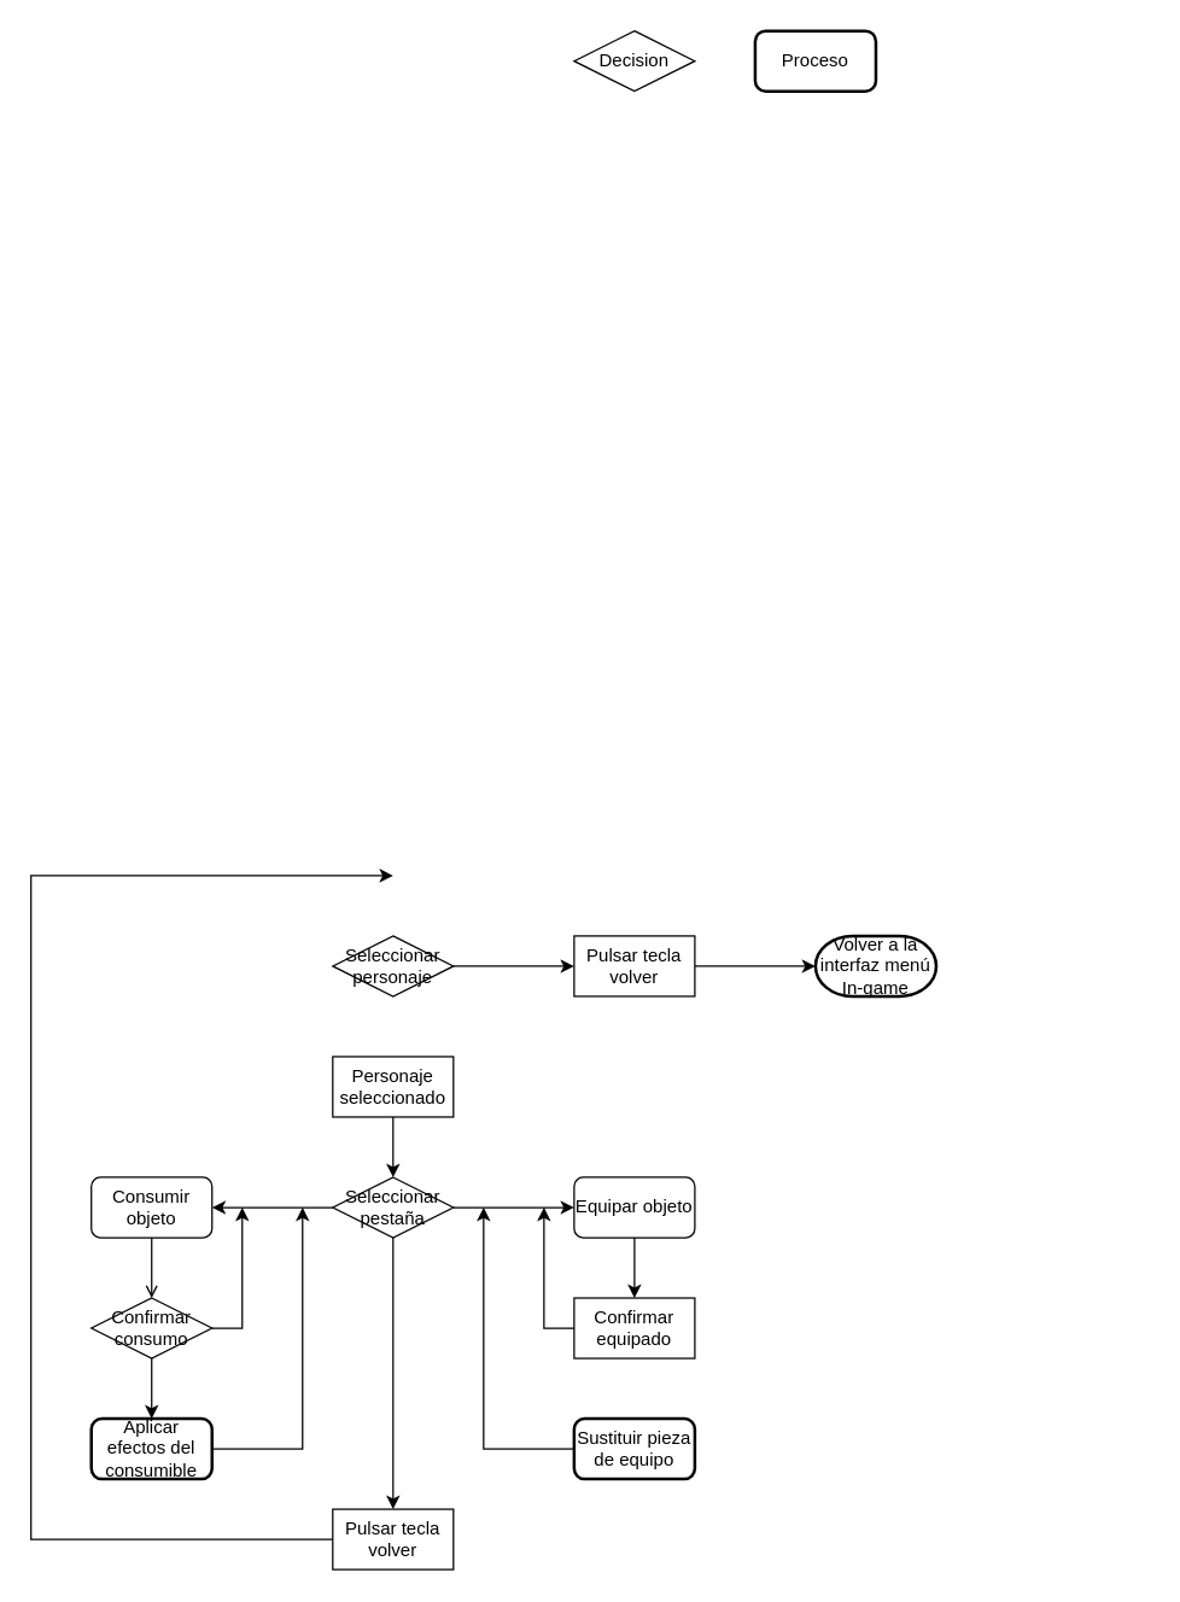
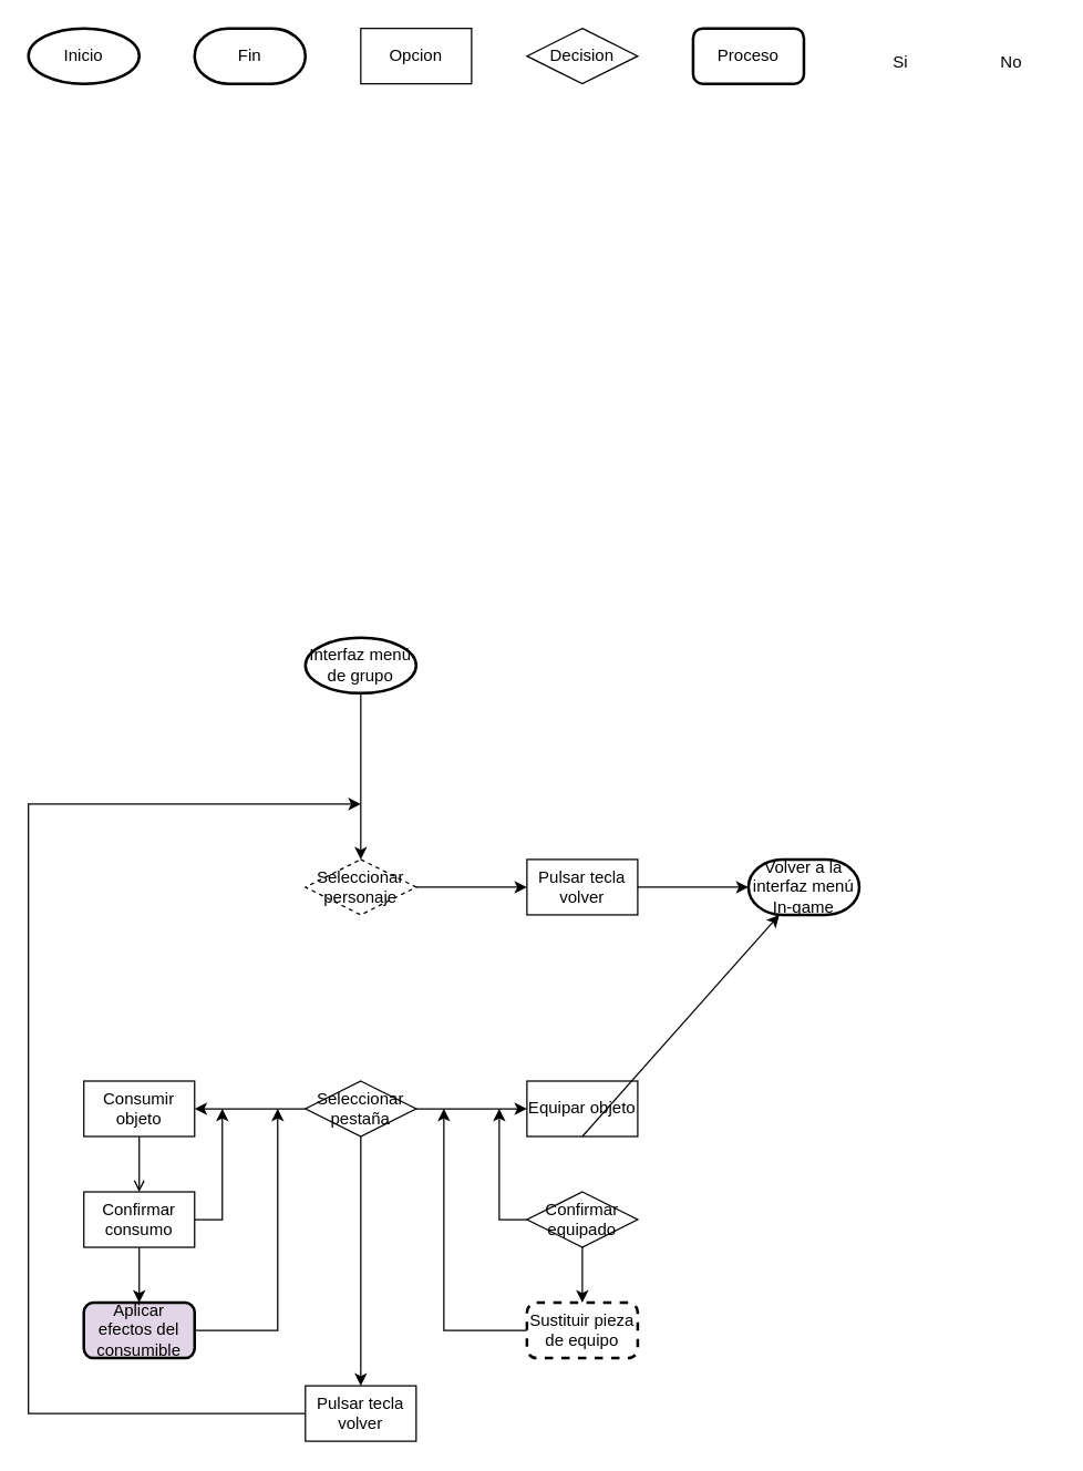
+ <mxCell id="2" value="Inicio" style="strokeWidth=2;html=1;shape=mxgraph.flowchart.start_1;whiteSpace=wrap;" parent="1" vertex="1"><mxGeometry x="20" y="20" width="80" height="40" as="geometry" /></mxCell>
+ <mxCell id="3" value="Fin" style="strokeWidth=2;html=1;shape=mxgraph.flowchart.terminator;whiteSpace=wrap;" parent="1" vertex="1"><mxGeometry x="140" y="20" width="80" height="40" as="geometry" /></mxCell>
+ <mxCell id="9" value="Opcion" style="rounded=0;whiteSpace=wrap;html=1;" parent="1" vertex="1"><mxGeometry x="260" y="20" width="80" height="40" as="geometry" /></mxCell>
+ <mxCell id="5" value="Si" style="text;html=1;align=center;verticalAlign=middle;whiteSpace=wrap;rounded=0;" parent="1" vertex="1"><mxGeometry x="620" y="30" width="60" height="30" as="geometry" /></mxCell>
+ <mxCell id="6" value="No" style="text;html=1;align=center;verticalAlign=middle;whiteSpace=wrap;rounded=0;" parent="1" vertex="1"><mxGeometry x="700" y="30" width="60" height="30" as="geometry" /></mxCell>
+ <mxCell id="8" value="Interfaz menú de grupo" style="strokeWidth=2;html=1;shape=mxgraph.flowchart.start_1;whiteSpace=wrap;" parent="1" vertex="1"><mxGeometry x="220" y="460" width="80" height="40" as="geometry" /></mxCell>
+ <mxCell id="35" value="" style="endArrow=classic;html=1;rounded=0;exitX=0.5;exitY=1;exitDx=0;exitDy=0;exitPerimeter=0;entryX=0.5;entryY=0;entryDx=0;entryDy=0;" parent="1" source="8" target="28" edge="1"><mxGeometry width="50" height="50" relative="1" as="geometry"><mxPoint x="340" y="820" as="sourcePoint" /><mxPoint x="390" y="770" as="targetPoint" /></mxGeometry></mxCell>
- <mxCell id="28" value="Seleccionar personaje" style="rhombus;whiteSpace=wrap;html=1;" parent="1" vertex="1"><mxGeometry x="220" y="620" width="80" height="40" as="geometry" /></mxCell>
+ <mxCell id="28" value="Seleccionar personaje" style="rhombus;whiteSpace=wrap;html=1;dashed=1;" parent="1" vertex="1"><mxGeometry x="220" y="620" width="80" height="40" as="geometry" /></mxCell>
- <mxCell id="32" value="Personaje seleccionado" style="rounded=0;whiteSpace=wrap;html=1;" parent="1" vertex="1"><mxGeometry x="220" y="700" width="80" height="40" as="geometry" /></mxCell>
- <mxCell id="33" value="" style="endArrow=classic;html=1;rounded=0;exitX=0.5;exitY=1;exitDx=0;exitDy=0;entryX=0.5;entryY=0;entryDx=0;entryDy=0;" parent="1" source="32" target="11" edge="1"><mxGeometry width="50" height="50" relative="1" as="geometry"><mxPoint x="340" y="880" as="sourcePoint" /><mxPoint x="390" y="830" as="targetPoint" /></mxGeometry></mxCell>
- <mxCell id="12" value="Consumir objeto" style="whiteSpace=wrap;html=1;rounded=1;" parent="1" vertex="1"><mxGeometry x="60" y="780" width="80" height="40" as="geometry" /></mxCell>
+ <mxCell id="12" value="Consumir objeto" style="rounded=0;whiteSpace=wrap;html=1;" parent="1" vertex="1"><mxGeometry x="60" y="780" width="80" height="40" as="geometry" /></mxCell>
- <mxCell id="13" value="Equipar objeto" style="whiteSpace=wrap;html=1;rounded=1;" parent="1" vertex="1"><mxGeometry x="380" y="780" width="80" height="40" as="geometry" /></mxCell>
+ <mxCell id="13" value="Equipar objeto" style="rounded=0;whiteSpace=wrap;html=1;" parent="1" vertex="1"><mxGeometry x="380" y="780" width="80" height="40" as="geometry" /></mxCell>
- <mxCell id="19" value="" style="endArrow=classic;html=1;rounded=0;exitX=0.5;exitY=1;exitDx=0;exitDy=0;entryX=0.5;entryY=0;entryDx=0;entryDy=0;" parent="1" source="13" target="15" edge="1"><mxGeometry width="50" height="50" relative="1" as="geometry"><mxPoint x="410" y="800" as="sourcePoint" /><mxPoint x="460" y="750" as="targetPoint" /></mxGeometry></mxCell>
+ <mxCell id="19" value="" style="endArrow=classic;html=1;rounded=0;exitX=0.5;exitY=1;exitDx=0;exitDy=0;" parent="1" source="13" target="10" edge="1"><mxGeometry width="50" height="50" relative="1" as="geometry"><mxPoint x="410" y="800" as="sourcePoint" /><mxPoint x="460" y="750" as="targetPoint" /></mxGeometry></mxCell>
- <mxCell id="14" value="Confirmar consumo" style="rhombus;whiteSpace=wrap;html=1;" parent="1" vertex="1"><mxGeometry x="60" y="860" width="80" height="40" as="geometry" /></mxCell>
+ <mxCell id="14" value="Confirmar consumo" style="whiteSpace=wrap;html=1;rounded=0;" parent="1" vertex="1"><mxGeometry x="60" y="860" width="80" height="40" as="geometry" /></mxCell>
- <mxCell id="15" value="Confirmar equipado" style="whiteSpace=wrap;html=1;rounded=0;" parent="1" vertex="1"><mxGeometry x="380" y="860" width="80" height="40" as="geometry" /></mxCell>
+ <mxCell id="15" value="Confirmar equipado" style="rhombus;whiteSpace=wrap;html=1;" parent="1" vertex="1"><mxGeometry x="380" y="860" width="80" height="40" as="geometry" /></mxCell>
+ <mxCell id="20" value="" style="endArrow=classic;html=1;rounded=0;exitX=0.5;exitY=1;exitDx=0;exitDy=0;entryX=0.5;entryY=0;entryDx=0;entryDy=0;" parent="1" source="15" target="17" edge="1"><mxGeometry width="50" height="50" relative="1" as="geometry"><mxPoint x="410" y="800" as="sourcePoint" /><mxPoint x="460" y="750" as="targetPoint" /></mxGeometry></mxCell>
- <mxCell id="16" value="Aplicar efectos del consumible" style="rounded=1;whiteSpace=wrap;html=1;absoluteArcSize=1;arcSize=14;strokeWidth=2;" parent="1" vertex="1"><mxGeometry x="60" y="940" width="80" height="40" as="geometry" /></mxCell>
+ <mxCell id="16" value="Aplicar efectos del consumible" style="rounded=1;whiteSpace=wrap;html=1;absoluteArcSize=1;arcSize=14;strokeWidth=2;fillColor=#e1d5e7;" parent="1" vertex="1"><mxGeometry x="60" y="940" width="80" height="40" as="geometry" /></mxCell>
- <mxCell id="17" value="Sustituir pieza de equipo" style="rounded=1;whiteSpace=wrap;html=1;absoluteArcSize=1;arcSize=14;strokeWidth=2;" parent="1" vertex="1"><mxGeometry x="380" y="940" width="80" height="40" as="geometry" /></mxCell>
+ <mxCell id="17" value="Sustituir pieza de equipo" style="rounded=1;whiteSpace=wrap;html=1;absoluteArcSize=1;arcSize=14;strokeWidth=2;dashed=1;" parent="1" vertex="1"><mxGeometry x="380" y="940" width="80" height="40" as="geometry" /></mxCell>
